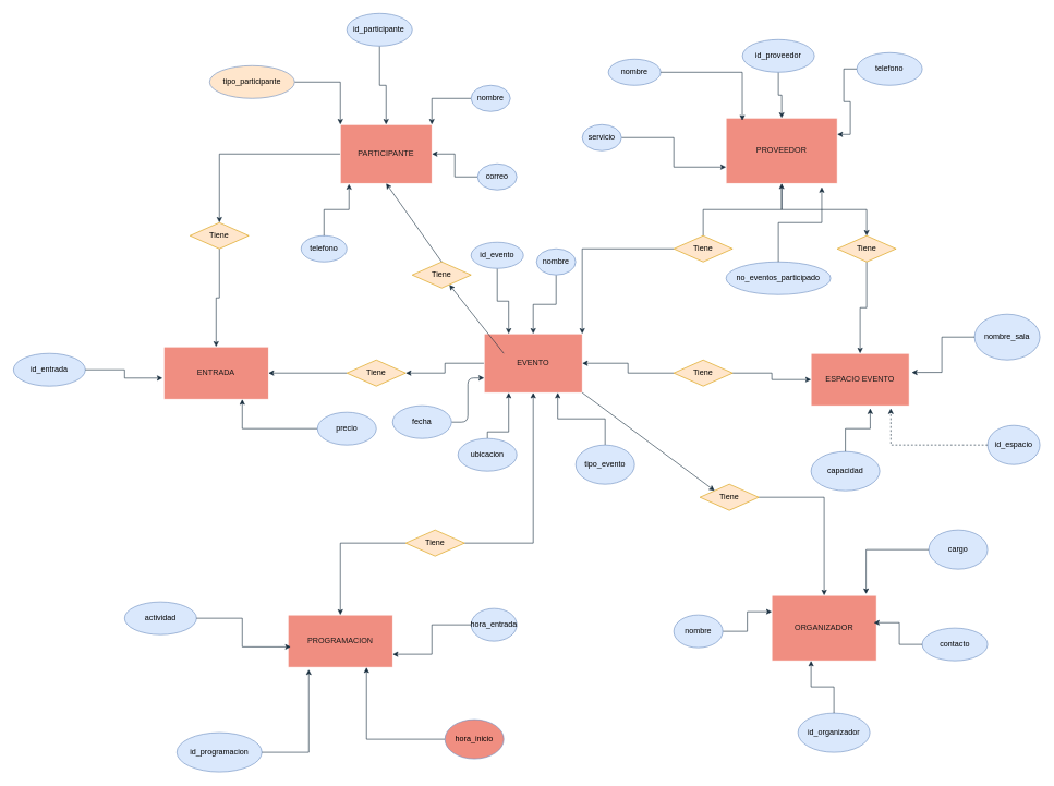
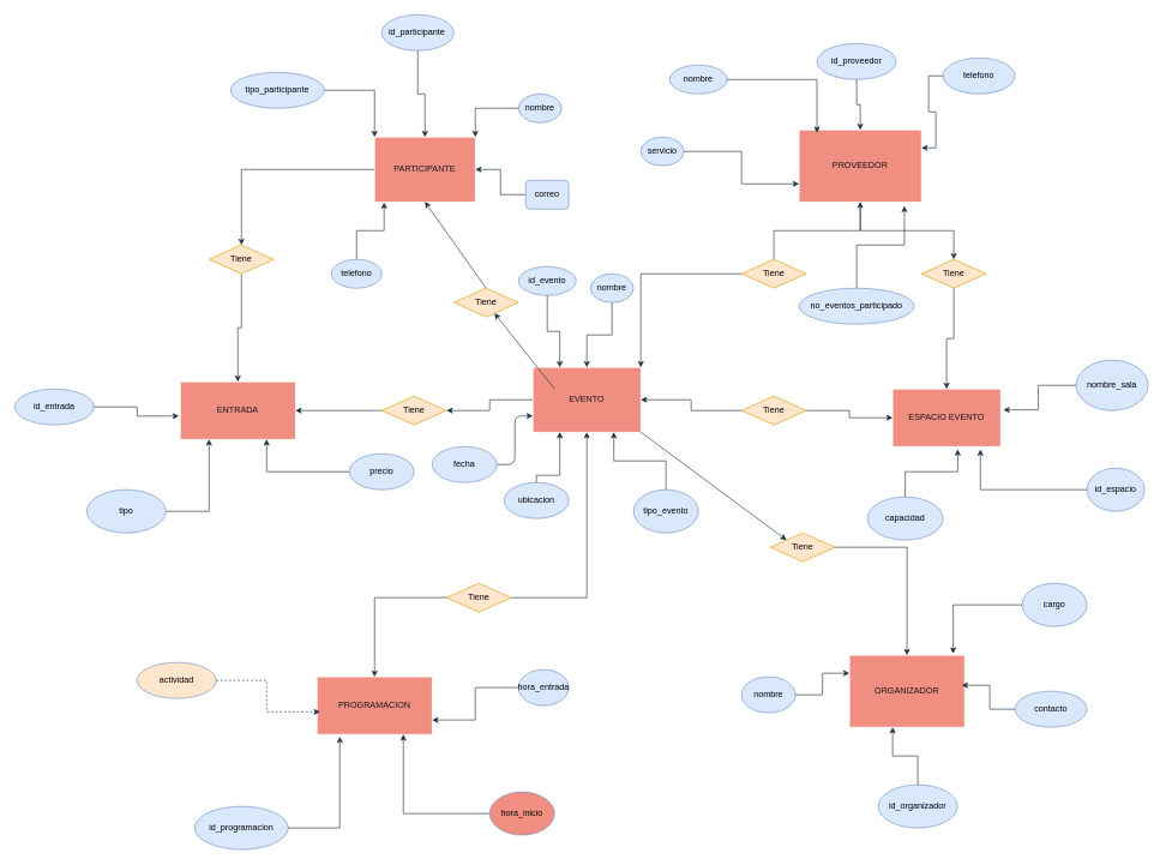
- <mxCell id="44" value="tipo_participante" style="ellipse;whiteSpace=wrap;html=1;rounded=0;labelBackgroundColor=none;fillColor=#ffe6cc;strokeColor=#6c8ebf;" parent="1" vertex="1"><mxGeometry x="320" y="100" width="130" height="50" as="geometry" /></mxCell>
+ <mxCell id="44" value="tipo_participante" style="ellipse;whiteSpace=wrap;html=1;rounded=0;labelBackgroundColor=none;fillColor=#dae8fc;strokeColor=#6c8ebf;" parent="1" vertex="1"><mxGeometry x="320" y="100" width="130" height="50" as="geometry" /></mxCell>
- <mxCell id="48" value="correo" style="ellipse;whiteSpace=wrap;html=1;rounded=0;labelBackgroundColor=none;fillColor=#dae8fc;strokeColor=#6c8ebf;" parent="1" vertex="1"><mxGeometry x="730" y="250" width="60" height="40" as="geometry" /></mxCell>
+ <mxCell id="48" value="correo" style="whiteSpace=wrap;html=1;labelBackgroundColor=none;fillColor=#dae8fc;strokeColor=#6c8ebf;rounded=1;" parent="1" vertex="1"><mxGeometry x="730" y="250" width="60" height="40" as="geometry" /></mxCell>
- <mxCell id="65" value="nombre_sala" style="ellipse;whiteSpace=wrap;html=1;rounded=0;labelBackgroundColor=none;fillColor=#dae8fc;strokeColor=#6c8ebf;" parent="1" vertex="1"><mxGeometry x="1490" y="480" width="100" height="70" as="geometry" /></mxCell>
+ <mxCell id="65" value="nombre_sala" style="ellipse;whiteSpace=wrap;html=1;rounded=0;labelBackgroundColor=none;fillColor=#dae8fc;strokeColor=#6c8ebf;" parent="1" vertex="1"><mxGeometry x="1495" y="500" width="100" height="70" as="geometry" /></mxCell>
+ <mxCell id="89" style="edgeStyle=orthogonalEdgeStyle;rounded=0;orthogonalLoop=1;jettySize=auto;html=1;entryX=0.25;entryY=1;entryDx=0;entryDy=0;labelBackgroundColor=none;fontColor=default;strokeColor=#182E3E;" parent="1" source="90" target="11" edge="1"><mxGeometry relative="1" as="geometry" /></mxCell>
- <mxCell id="70" style="edgeStyle=orthogonalEdgeStyle;rounded=0;orthogonalLoop=1;jettySize=auto;html=1;entryX=0.813;entryY=1.05;entryDx=0;entryDy=0;entryPerimeter=0;labelBackgroundColor=none;fontColor=default;strokeColor=#182E3E;dashed=1;" parent="1" source="67" target="6" edge="1"><mxGeometry relative="1" as="geometry" /></mxCell>
+ <mxCell id="70" style="edgeStyle=orthogonalEdgeStyle;rounded=0;orthogonalLoop=1;jettySize=auto;html=1;entryX=0.813;entryY=1.05;entryDx=0;entryDy=0;entryPerimeter=0;labelBackgroundColor=none;fontColor=default;strokeColor=#182E3E;" parent="1" source="67" target="6" edge="1"><mxGeometry relative="1" as="geometry" /></mxCell>
+ <mxCell id="90" value="tipo" style="ellipse;whiteSpace=wrap;html=1;rounded=0;labelBackgroundColor=none;fillColor=#dae8fc;strokeColor=#6c8ebf;" parent="1" vertex="1"><mxGeometry x="120" y="680" width="110" height="60" as="geometry" /></mxCell>
- <mxCell id="49" value="capacidad" style="ellipse;whiteSpace=wrap;html=1;rounded=0;labelBackgroundColor=none;fillColor=#dae8fc;strokeColor=#6c8ebf;" parent="1" vertex="1"><mxGeometry x="1240" y="690" width="105" height="60" as="geometry" /></mxCell>
+ <mxCell id="49" value="capacidad" style="ellipse;whiteSpace=wrap;html=1;rounded=0;labelBackgroundColor=none;fillColor=#dae8fc;strokeColor=#6c8ebf;" parent="1" vertex="1"><mxGeometry x="1205" y="690" width="105" height="60" as="geometry" /></mxCell>
- <mxCell id="83" value="actividad" style="ellipse;whiteSpace=wrap;html=1;rounded=0;labelBackgroundColor=none;fillColor=#dae8fc;strokeColor=#6c8ebf;" parent="1" vertex="1"><mxGeometry x="190" y="920" width="110" height="50" as="geometry" /></mxCell>
+ <mxCell id="83" value="actividad" style="ellipse;whiteSpace=wrap;html=1;rounded=0;labelBackgroundColor=none;fillColor=#ffe6cc;strokeColor=#6c8ebf;" parent="1" vertex="1"><mxGeometry x="190" y="920" width="110" height="50" as="geometry" /></mxCell>
- <mxCell id="87" style="edgeStyle=orthogonalEdgeStyle;rounded=0;orthogonalLoop=1;jettySize=auto;html=1;entryX=0.026;entryY=0.609;entryDx=0;entryDy=0;entryPerimeter=0;labelBackgroundColor=none;fontColor=default;strokeColor=#182E3E;" parent="1" source="83" target="2" edge="1"><mxGeometry relative="1" as="geometry" /></mxCell>
+ <mxCell id="87" style="edgeStyle=orthogonalEdgeStyle;rounded=0;orthogonalLoop=1;jettySize=auto;html=1;entryX=0.026;entryY=0.609;entryDx=0;entryDy=0;entryPerimeter=0;labelBackgroundColor=none;fontColor=default;strokeColor=#182E3E;dashed=1;" parent="1" source="83" target="2" edge="1"><mxGeometry relative="1" as="geometry" /></mxCell>
